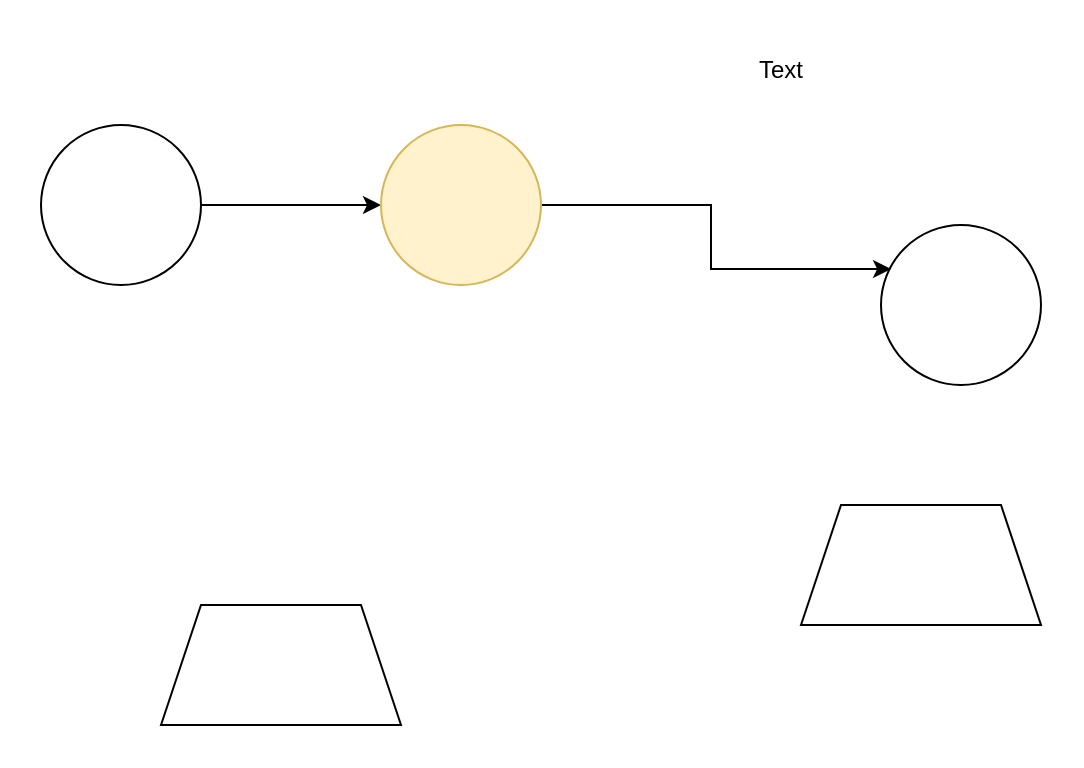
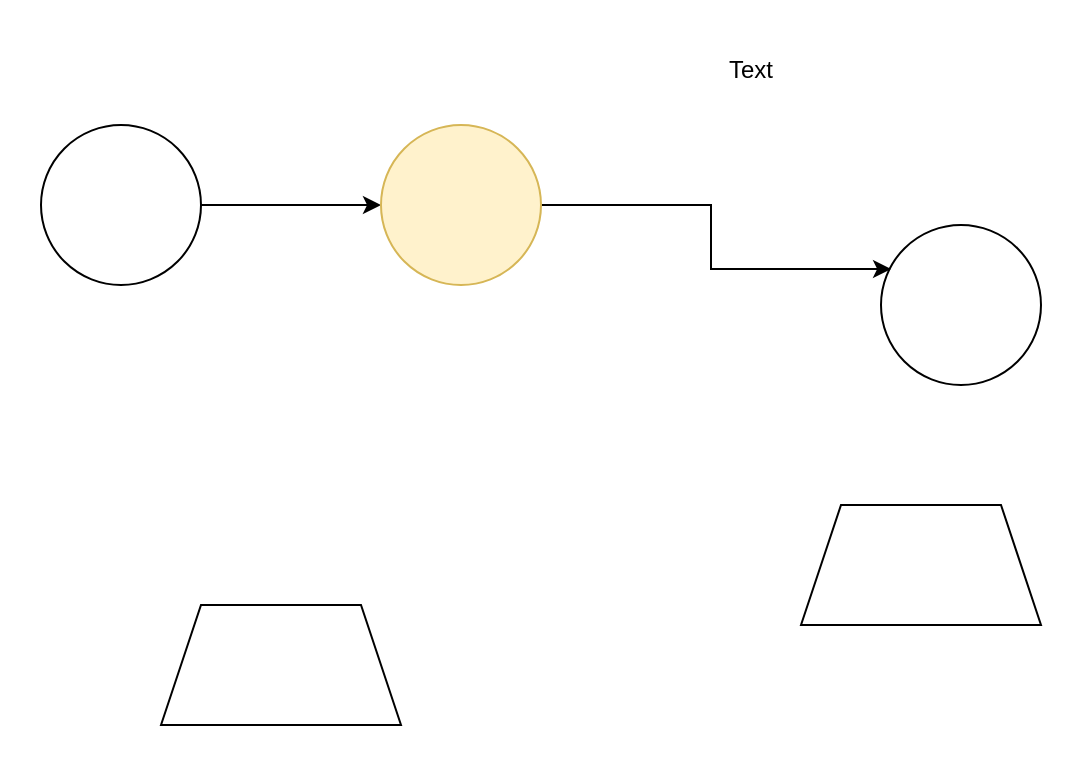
- <mxCell id="2" value="Text" style="text;html=1;align=center;verticalAlign=middle;resizable=0;points=[];autosize=1;strokeColor=none;fillColor=none;" vertex="1" parent="1"><mxGeometry x="365" y="20" width="50" height="30" as="geometry" /></mxCell>
+ <mxCell id="2" value="Text" style="text;html=1;align=center;verticalAlign=middle;resizable=0;points=[];autosize=1;strokeColor=none;fillColor=none;" vertex="1" parent="1"><mxGeometry x="350" y="20" width="50" height="30" as="geometry" /></mxCell>
